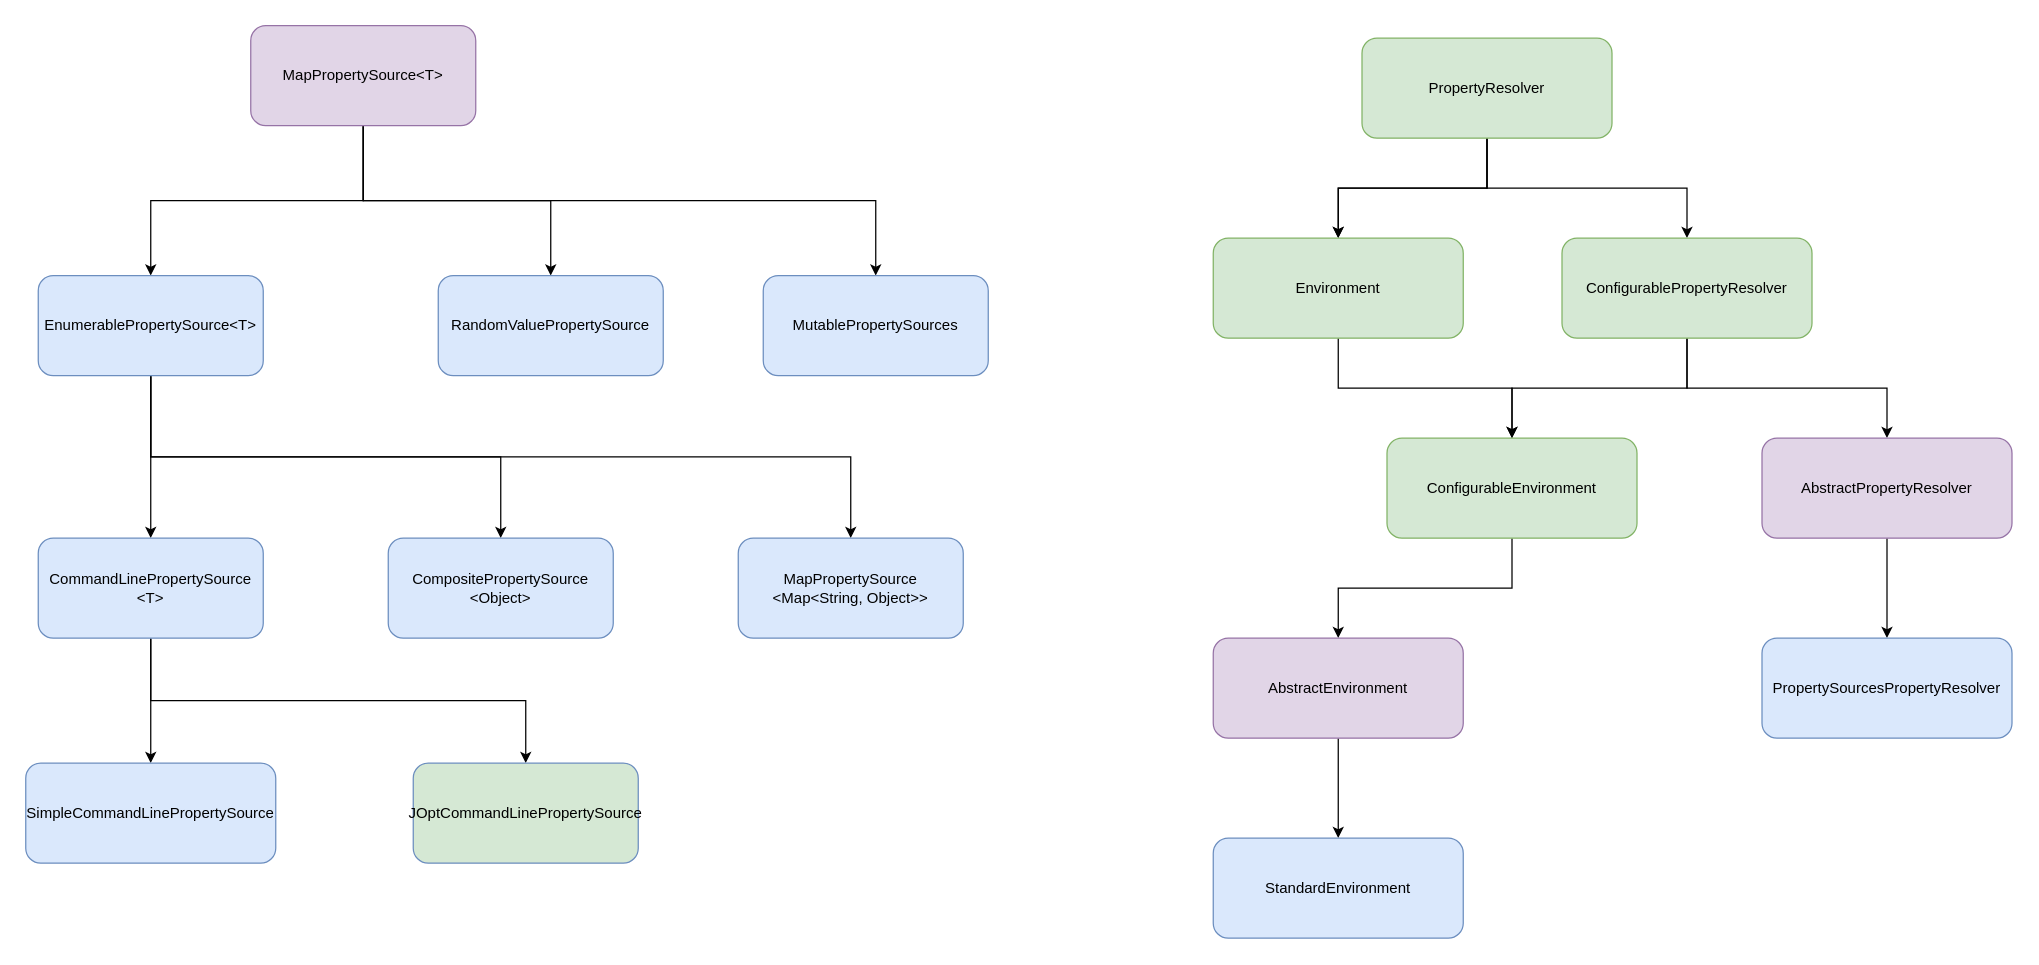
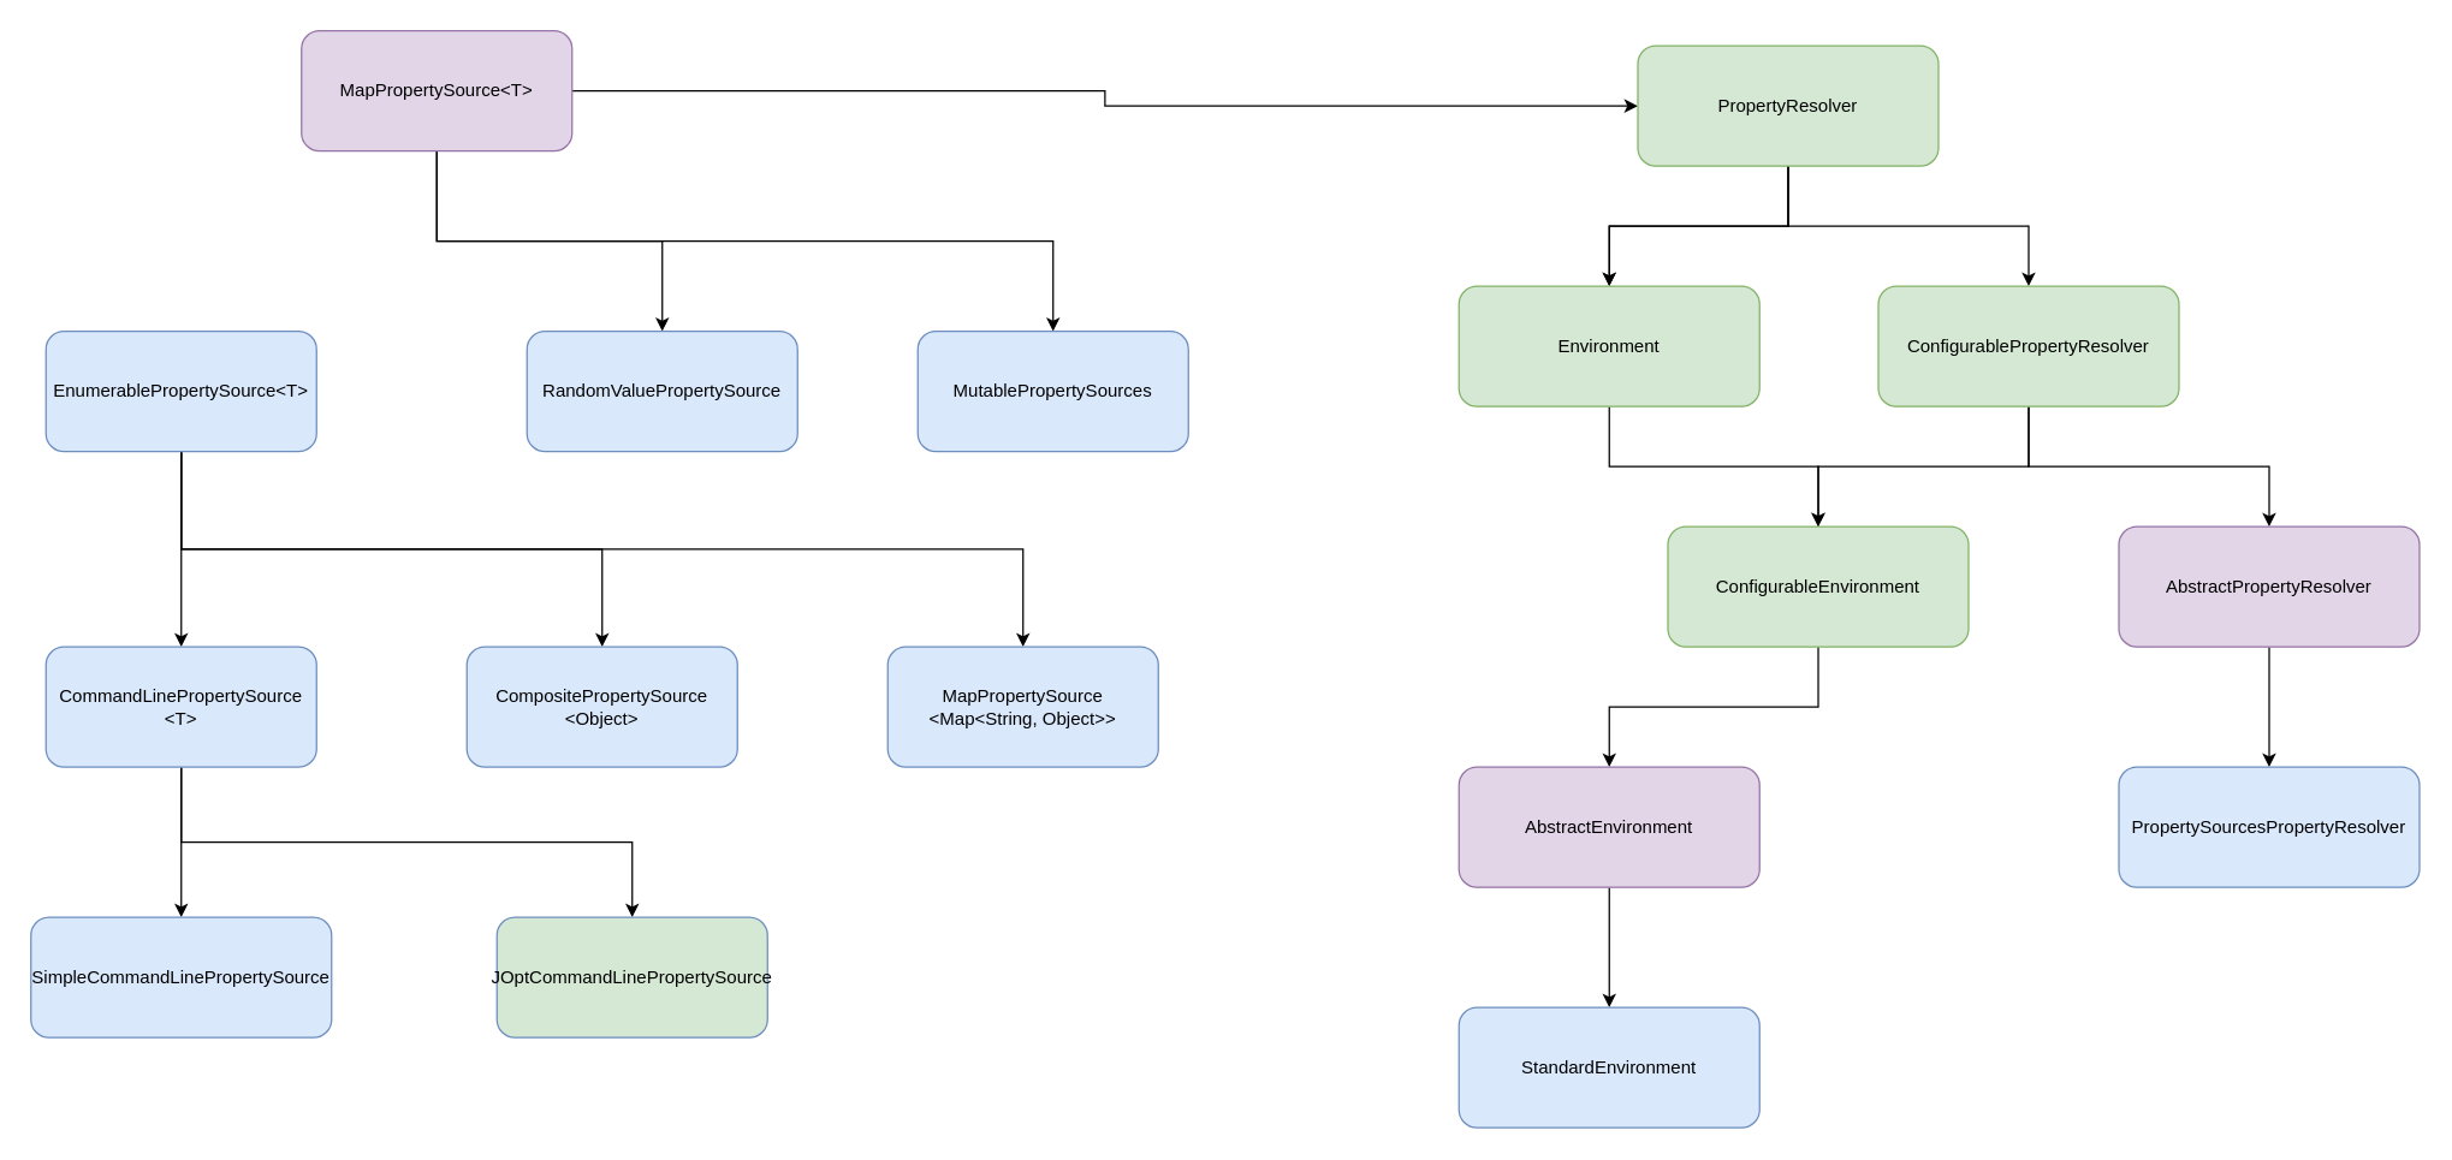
- <mxCell id="2" value="" style="edgeStyle=orthogonalEdgeStyle;rounded=0;orthogonalLoop=1;jettySize=auto;html=1;" edge="1" parent="1" source="5" target="9"><mxGeometry relative="1" as="geometry" /></mxCell>
+ <mxCell id="2" value="" style="edgeStyle=orthogonalEdgeStyle;rounded=0;orthogonalLoop=1;jettySize=auto;html=1;" edge="1" parent="1" source="5" target="21"><mxGeometry relative="1" as="geometry" /></mxCell>
